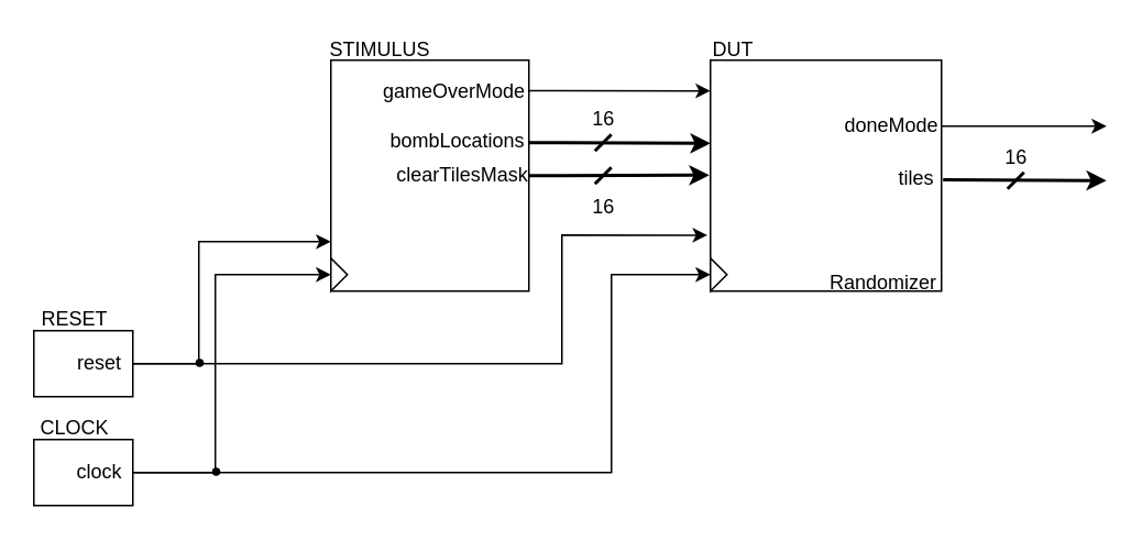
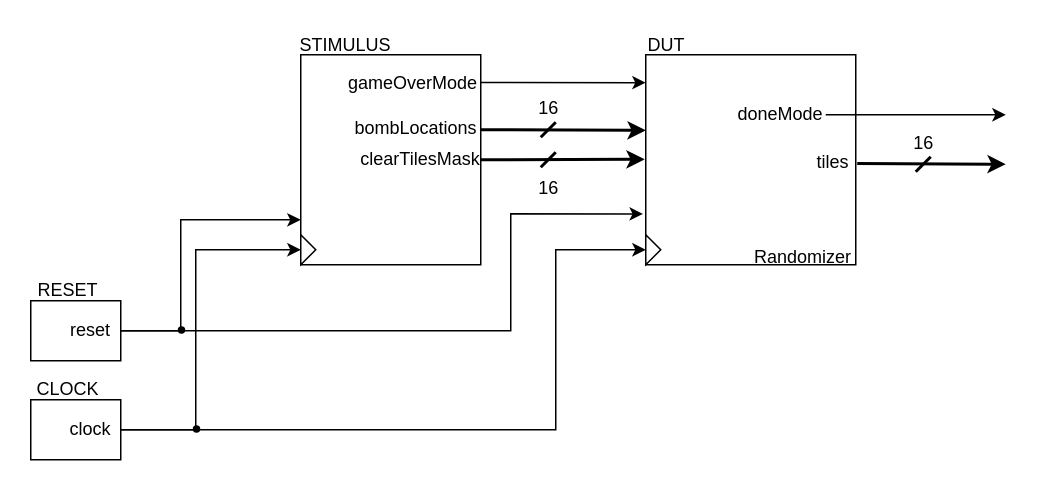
- <mxCell id="7" value="doneMode" style="text;html=1;strokeColor=none;fillColor=none;align=center;verticalAlign=middle;whiteSpace=wrap;rounded=0;" vertex="1" parent="2"><mxGeometry x="80" y="33" width="60" height="14" as="geometry" /></mxCell>
+ <mxCell id="7" value="doneMode" style="text;html=1;strokeColor=none;fillColor=none;align=center;verticalAlign=middle;whiteSpace=wrap;rounded=0;" vertex="1" parent="2"><mxGeometry x="60" y="33" width="60" height="14" as="geometry" /></mxCell>
